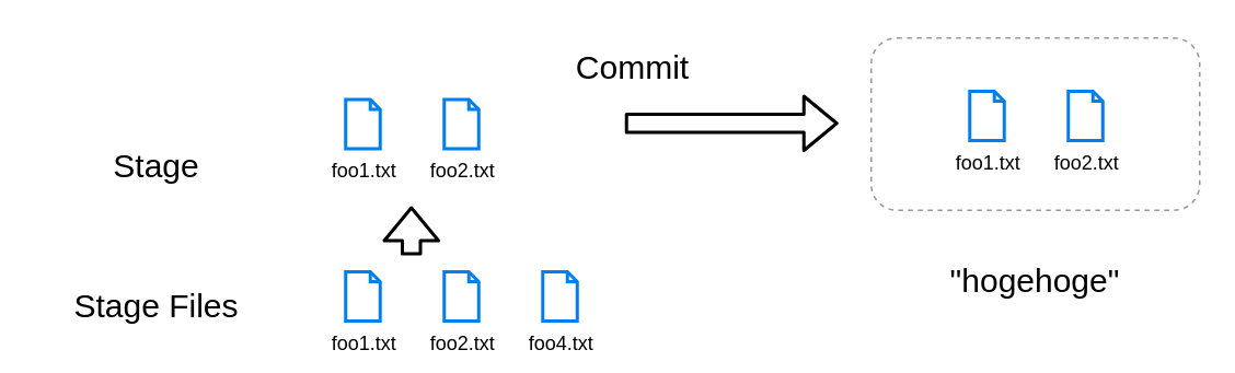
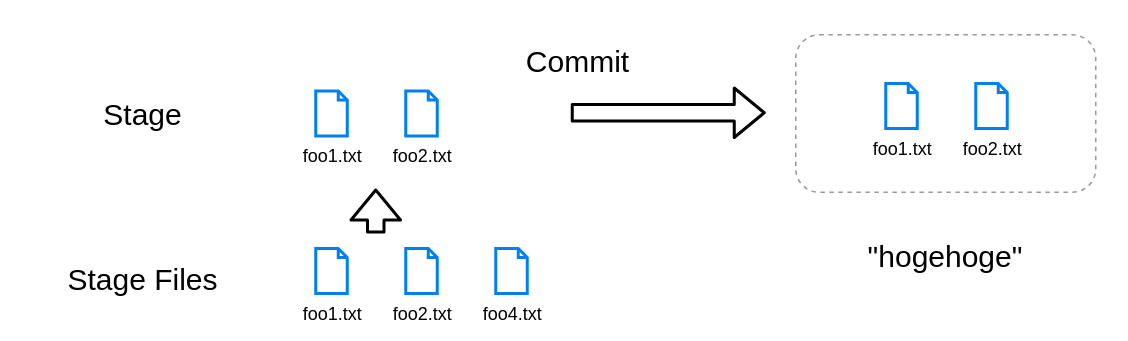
- <mxCell id="4" value="Stage" style="text;html=1;strokeColor=none;fillColor=none;align=center;verticalAlign=middle;whiteSpace=wrap;rounded=0;labelBackgroundColor=none;fontSize=20;fontColor=#000000;" parent="1" vertex="1"><mxGeometry x="20" y="80" width="150" height="40" as="geometry" /></mxCell>
+ <mxCell id="4" value="Stage" style="text;html=1;strokeColor=none;fillColor=none;align=center;verticalAlign=middle;whiteSpace=wrap;rounded=0;labelBackgroundColor=none;fontSize=20;fontColor=#000000;" parent="1" vertex="1"><mxGeometry x="20" y="55" width="150" height="40" as="geometry" /></mxCell>
